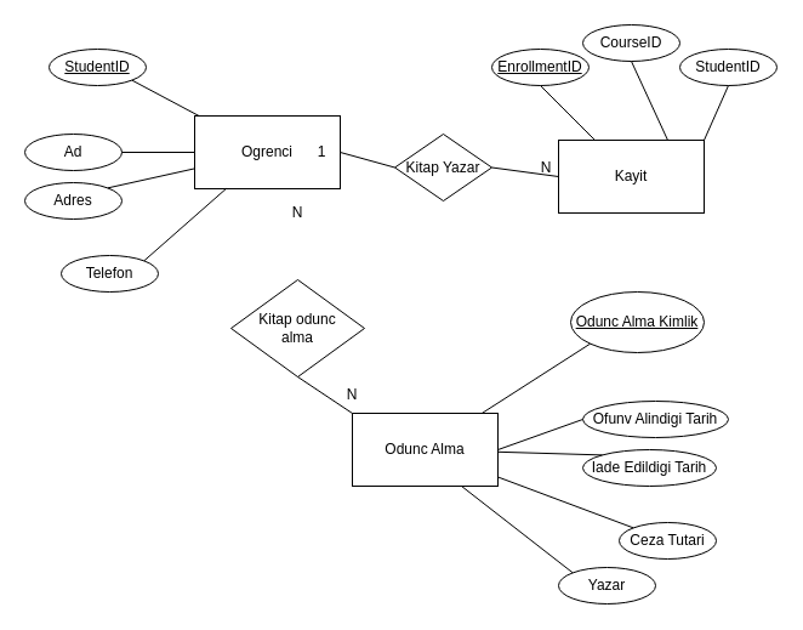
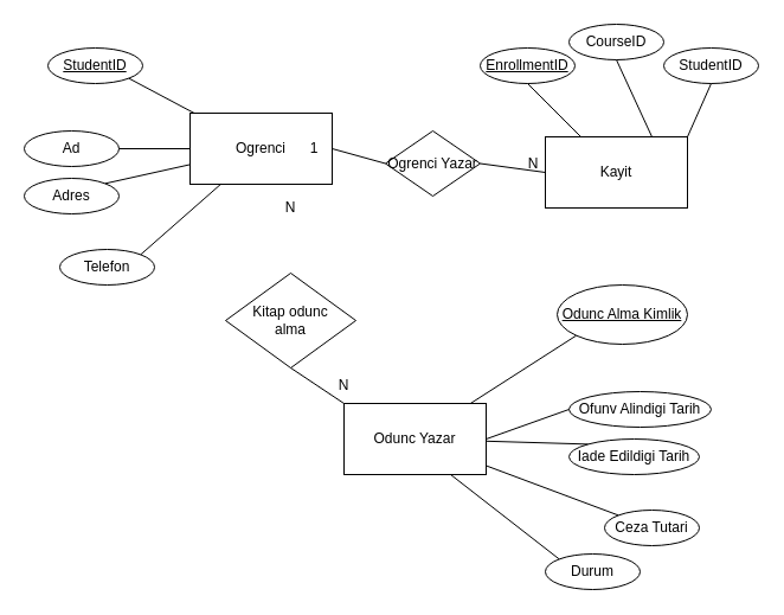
- <mxCell id="27" value="Kitap Yazar" style="rhombus;whiteSpace=wrap;html=1;" parent="1" vertex="1"><mxGeometry x="325" y="110" width="80" height="55" as="geometry" /></mxCell>
+ <mxCell id="27" value="Ogrenci Yazar" style="rhombus;whiteSpace=wrap;html=1;" parent="1" vertex="1"><mxGeometry x="325" y="110" width="80" height="55" as="geometry" /></mxCell>
- <mxCell id="14" value="Odunc Alma" style="rounded=0;whiteSpace=wrap;html=1;flipV=1;flipH=1;" parent="1" vertex="1"><mxGeometry x="290" y="340" width="120" height="60" as="geometry" /></mxCell>
+ <mxCell id="14" value="Odunc Yazar" style="rounded=0;whiteSpace=wrap;html=1;flipV=1;flipH=1;" parent="1" vertex="1"><mxGeometry x="290" y="340" width="120" height="60" as="geometry" /></mxCell>
- <mxCell id="23" value="Yazar" style="ellipse;whiteSpace=wrap;html=1;flipV=1;flipH=1;" parent="1" vertex="1"><mxGeometry x="460" y="467" width="80" height="30" as="geometry" /></mxCell>
+ <mxCell id="23" value="Durum" style="ellipse;whiteSpace=wrap;html=1;flipV=1;flipH=1;" parent="1" vertex="1"><mxGeometry x="460" y="467" width="80" height="30" as="geometry" /></mxCell>
